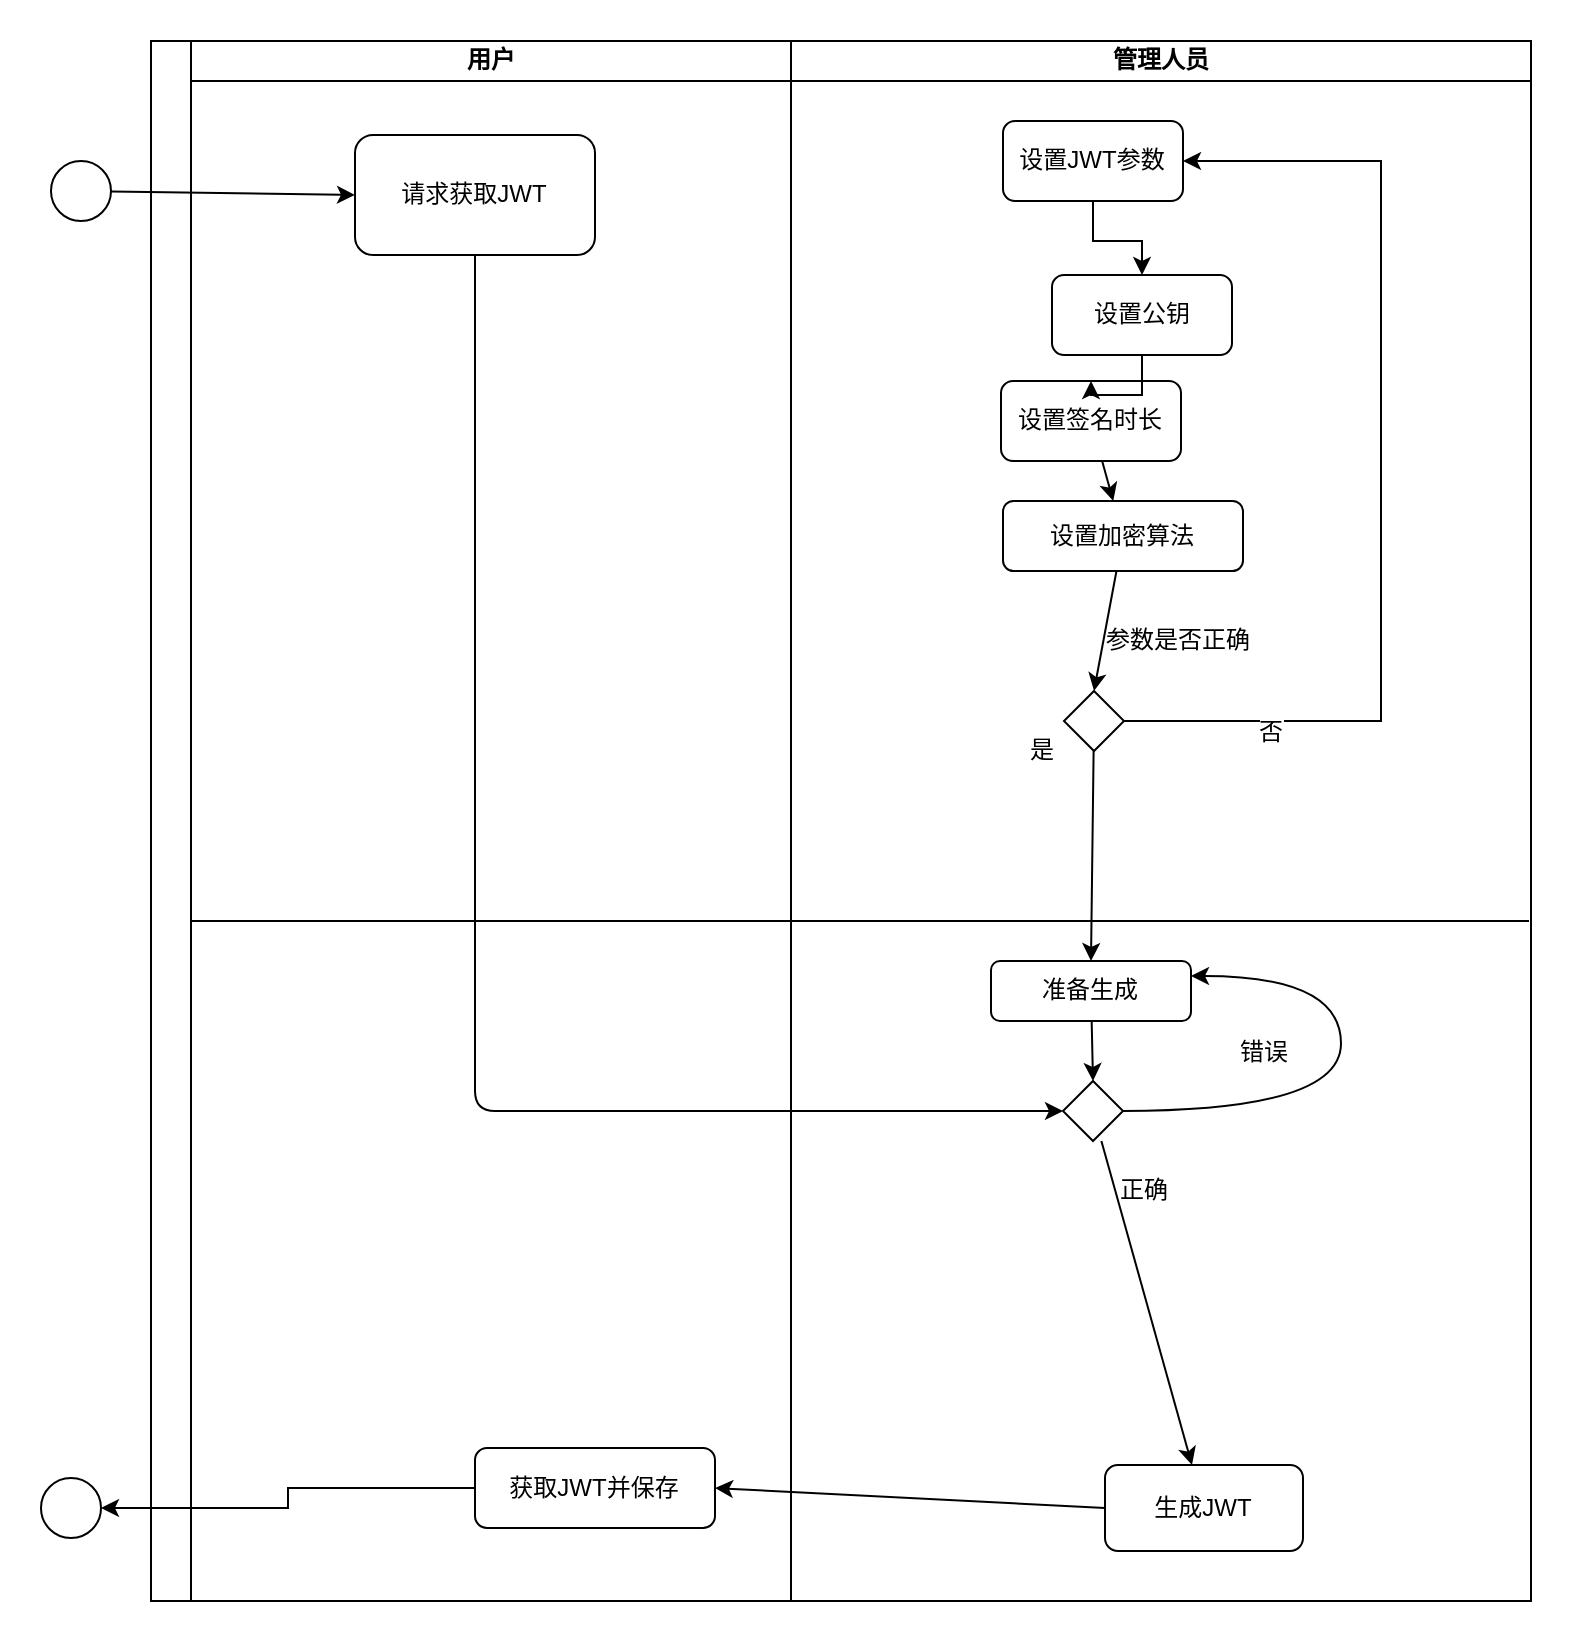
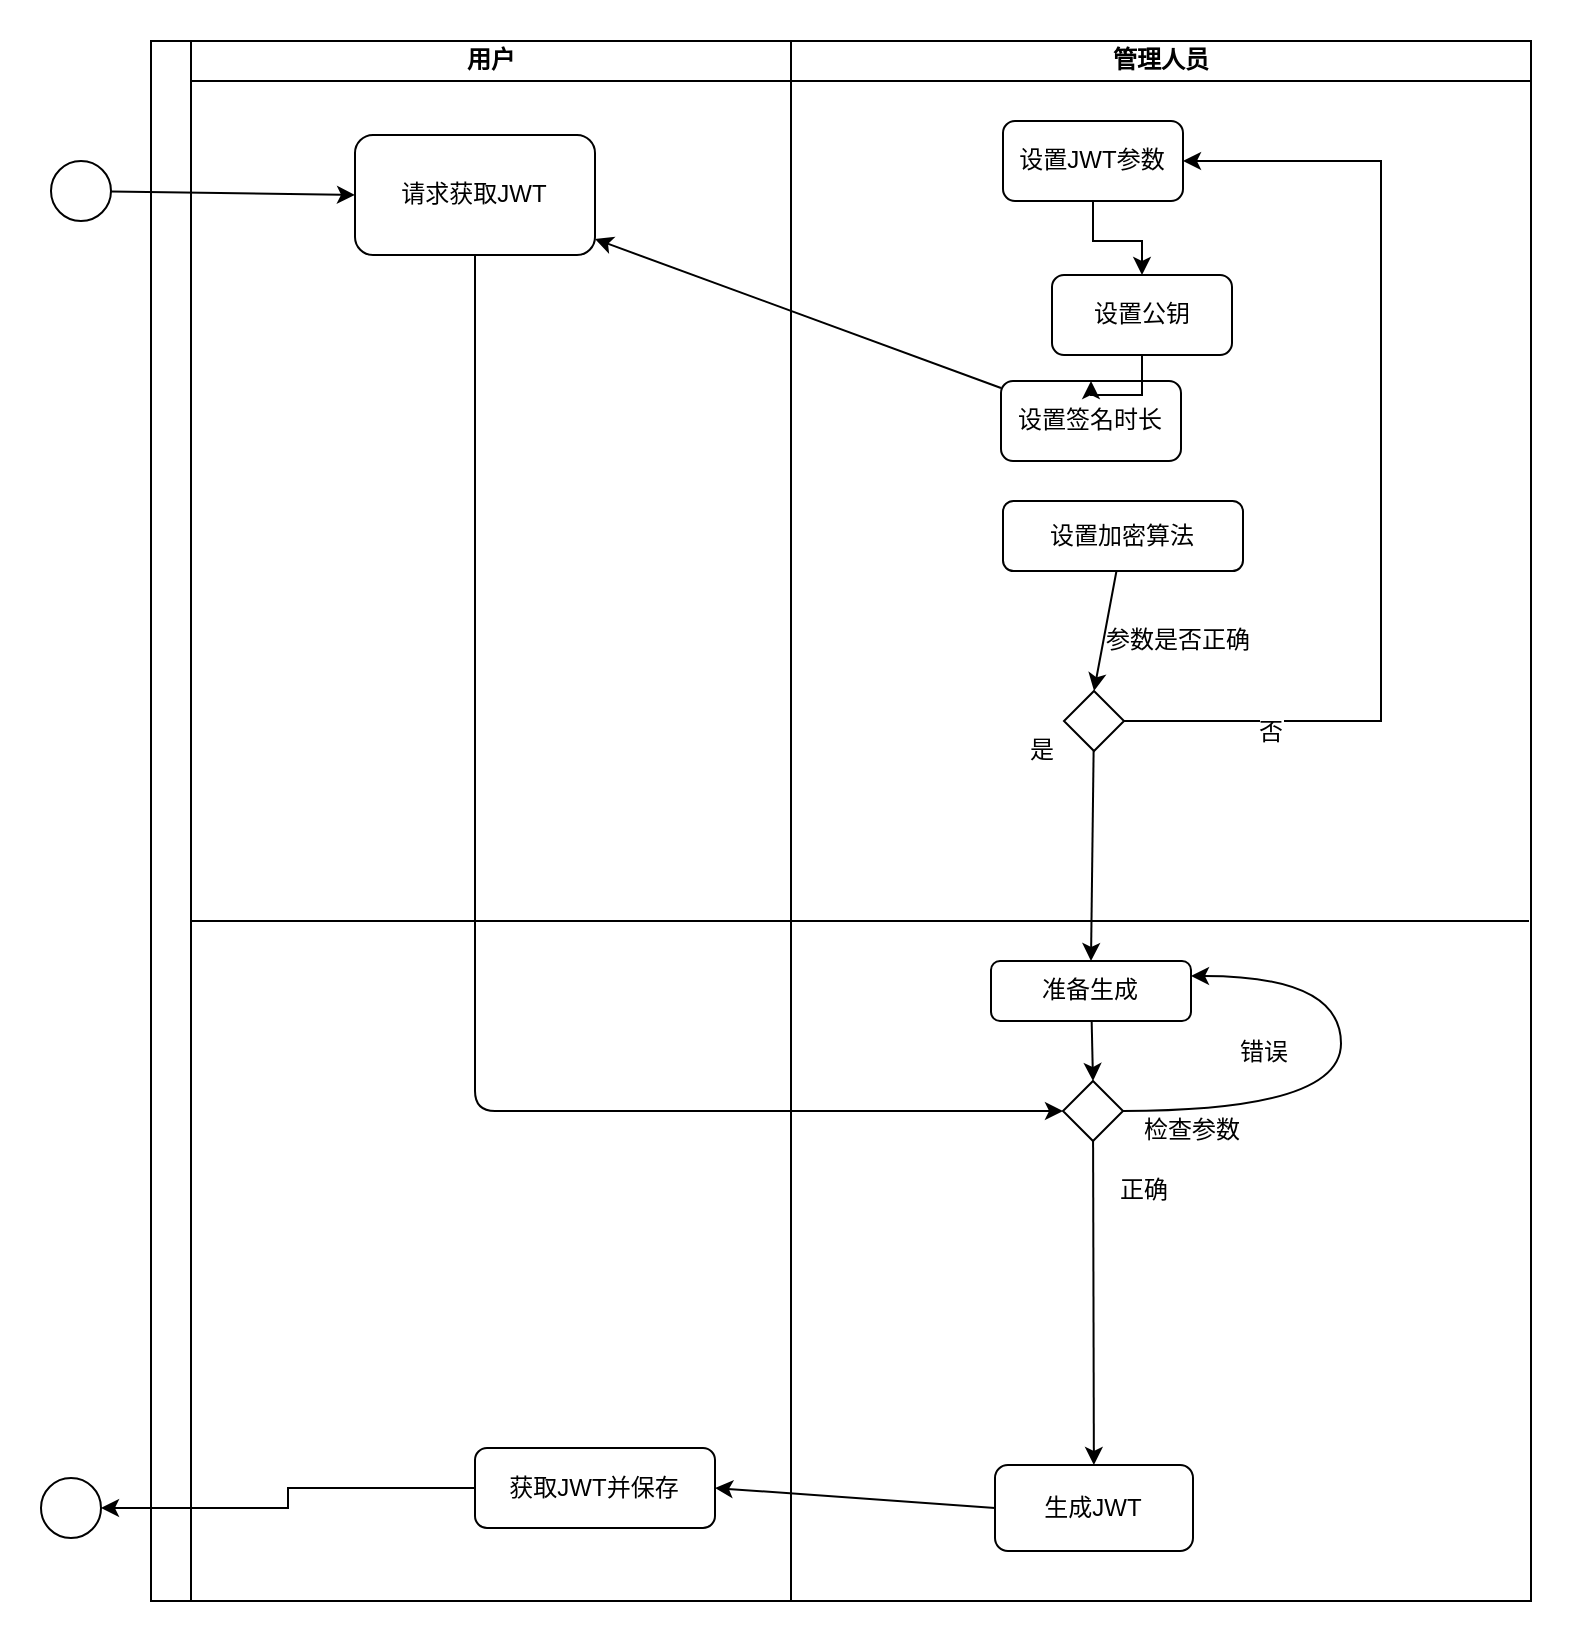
- <mxCell id="14" value="" style="rounded=0;orthogonalLoop=1;jettySize=auto;html=1;" edge="1" parent="9" source="15" target="17"><mxGeometry relative="1" as="geometry" /></mxCell>
+ <mxCell id="14" value="" style="rounded=0;orthogonalLoop=1;jettySize=auto;html=1;" edge="1" parent="9" source="15" target="4"><mxGeometry relative="1" as="geometry" /></mxCell>
+ <mxCell id="32" value="检查参数" style="text;html=1;resizable=0;points=[];autosize=1;align=left;verticalAlign=top;spacingTop=-4;fontColor=#000000;" vertex="1" parent="1"><mxGeometry x="570" y="555" width="60" height="20" as="geometry" /></mxCell>
- <mxCell id="27" value="生成JWT" style="rounded=1;whiteSpace=wrap;html=1;shadow=0;glass=0;fillColor=none;" vertex="1" parent="9"><mxGeometry x="157" y="712" width="99" height="43" as="geometry" /></mxCell>
+ <mxCell id="27" value="生成JWT" style="rounded=1;whiteSpace=wrap;html=1;shadow=0;glass=0;fillColor=none;" vertex="1" parent="9"><mxGeometry x="102" y="712" width="99" height="43" as="geometry" /></mxCell>
